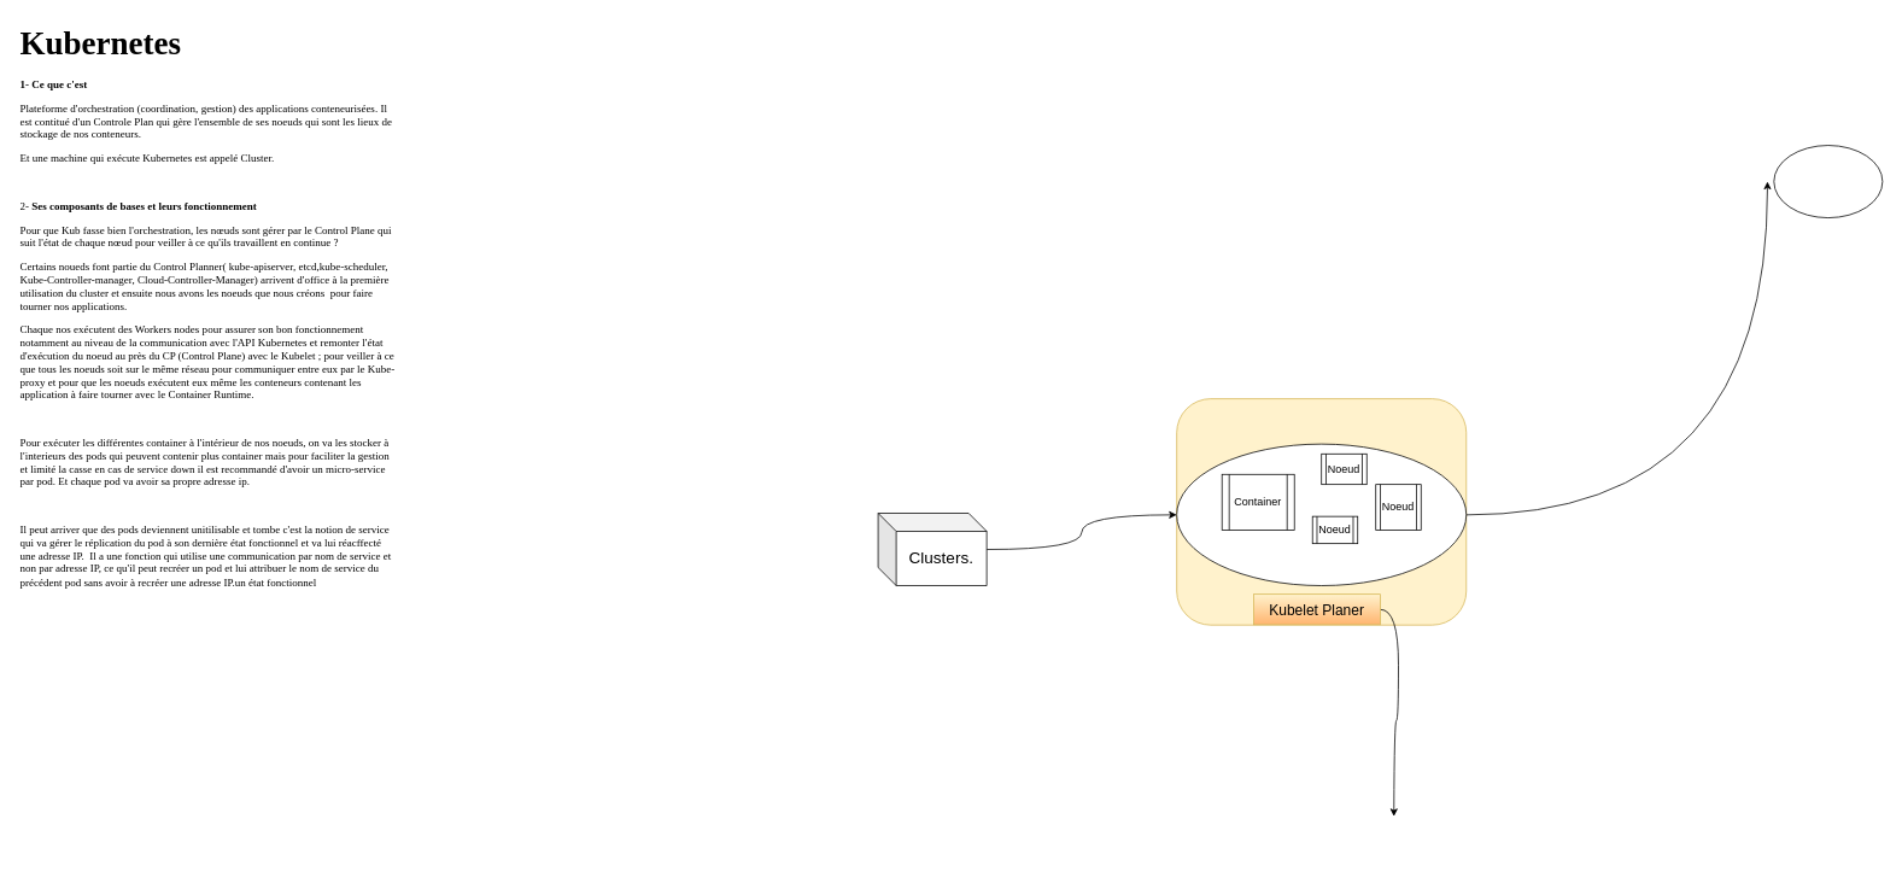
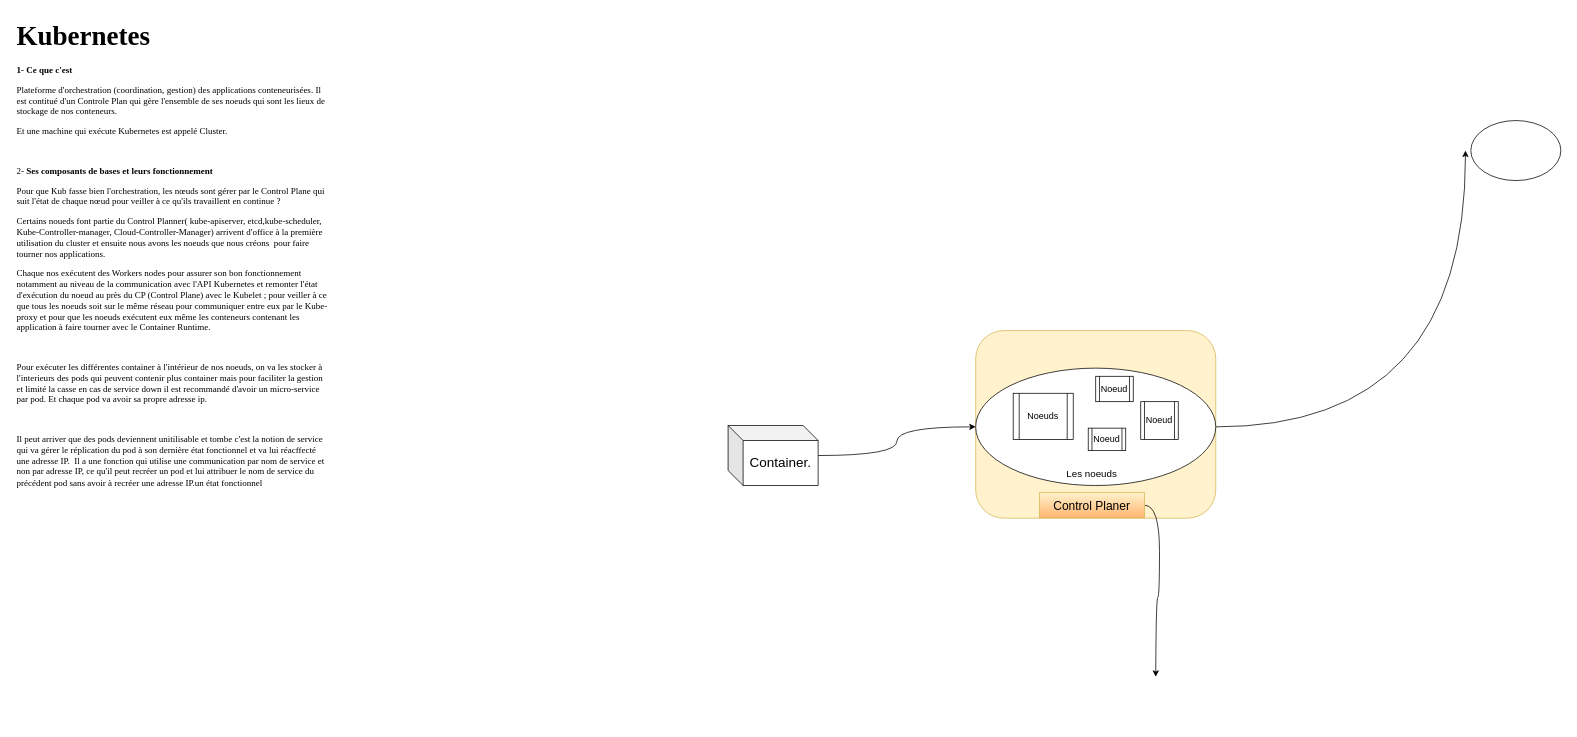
- <mxCell id="12" value="Container" style="shape=process;whiteSpace=wrap;html=1;backgroundOutline=1;" vertex="1" parent="9"><mxGeometry y="22.649" width="80" height="61.471" as="geometry" /></mxCell>
+ <mxCell id="12" value="Noeuds" style="shape=process;whiteSpace=wrap;html=1;backgroundOutline=1;" vertex="1" parent="9"><mxGeometry y="22.649" width="80" height="61.471" as="geometry" /></mxCell>
- <mxCell id="6" value="&lt;span style=&quot;font-size: 18px;&quot;&gt;Clusters.&lt;/span&gt;" style="shape=cube;whiteSpace=wrap;html=1;boundedLbl=1;backgroundOutline=1;darkOpacity=0.05;darkOpacity2=0.1;" vertex="1" parent="3"><mxGeometry y="406.47" width="120" height="80" as="geometry" /></mxCell>
+ <mxCell id="6" value="&lt;span style=&quot;font-size: 18px;&quot;&gt;Container.&lt;/span&gt;" style="shape=cube;whiteSpace=wrap;html=1;boundedLbl=1;backgroundOutline=1;darkOpacity=0.05;darkOpacity2=0.1;" vertex="1" parent="3"><mxGeometry y="406.47" width="120" height="80" as="geometry" /></mxCell>
+ <mxCell id="16" value="&lt;span style=&quot;font-weight: 400;&quot;&gt;&lt;font style=&quot;font-size: 13px;&quot;&gt;Les noeuds&lt;/font&gt;&lt;/span&gt;" style="text;html=1;align=center;verticalAlign=middle;whiteSpace=wrap;rounded=0;fontStyle=1;fontSize=16;" vertex="1" parent="9"><mxGeometry x="60" y="119.12" width="90" height="20" as="geometry" /></mxCell>
- <mxCell id="11" value="&lt;span style=&quot;font-weight: normal;&quot;&gt;Kubelet Planer&lt;/span&gt;" style="text;html=1;align=center;verticalAlign=middle;whiteSpace=wrap;rounded=0;fontStyle=1;fontSize=16;fillColor=#fff2cc;strokeColor=#d6b656;gradientColor=#FFB570;" vertex="1" parent="9"><mxGeometry x="35" y="155.121" width="140" height="33.529" as="geometry" /></mxCell>
+ <mxCell id="11" value="&lt;span style=&quot;font-weight: normal;&quot;&gt;Control Planer&lt;/span&gt;" style="text;html=1;align=center;verticalAlign=middle;whiteSpace=wrap;rounded=0;fontStyle=1;fontSize=16;fillColor=#fff2cc;strokeColor=#d6b656;gradientColor=#FFB570;" vertex="1" parent="9"><mxGeometry x="35" y="155.121" width="140" height="33.529" as="geometry" /></mxCell>
